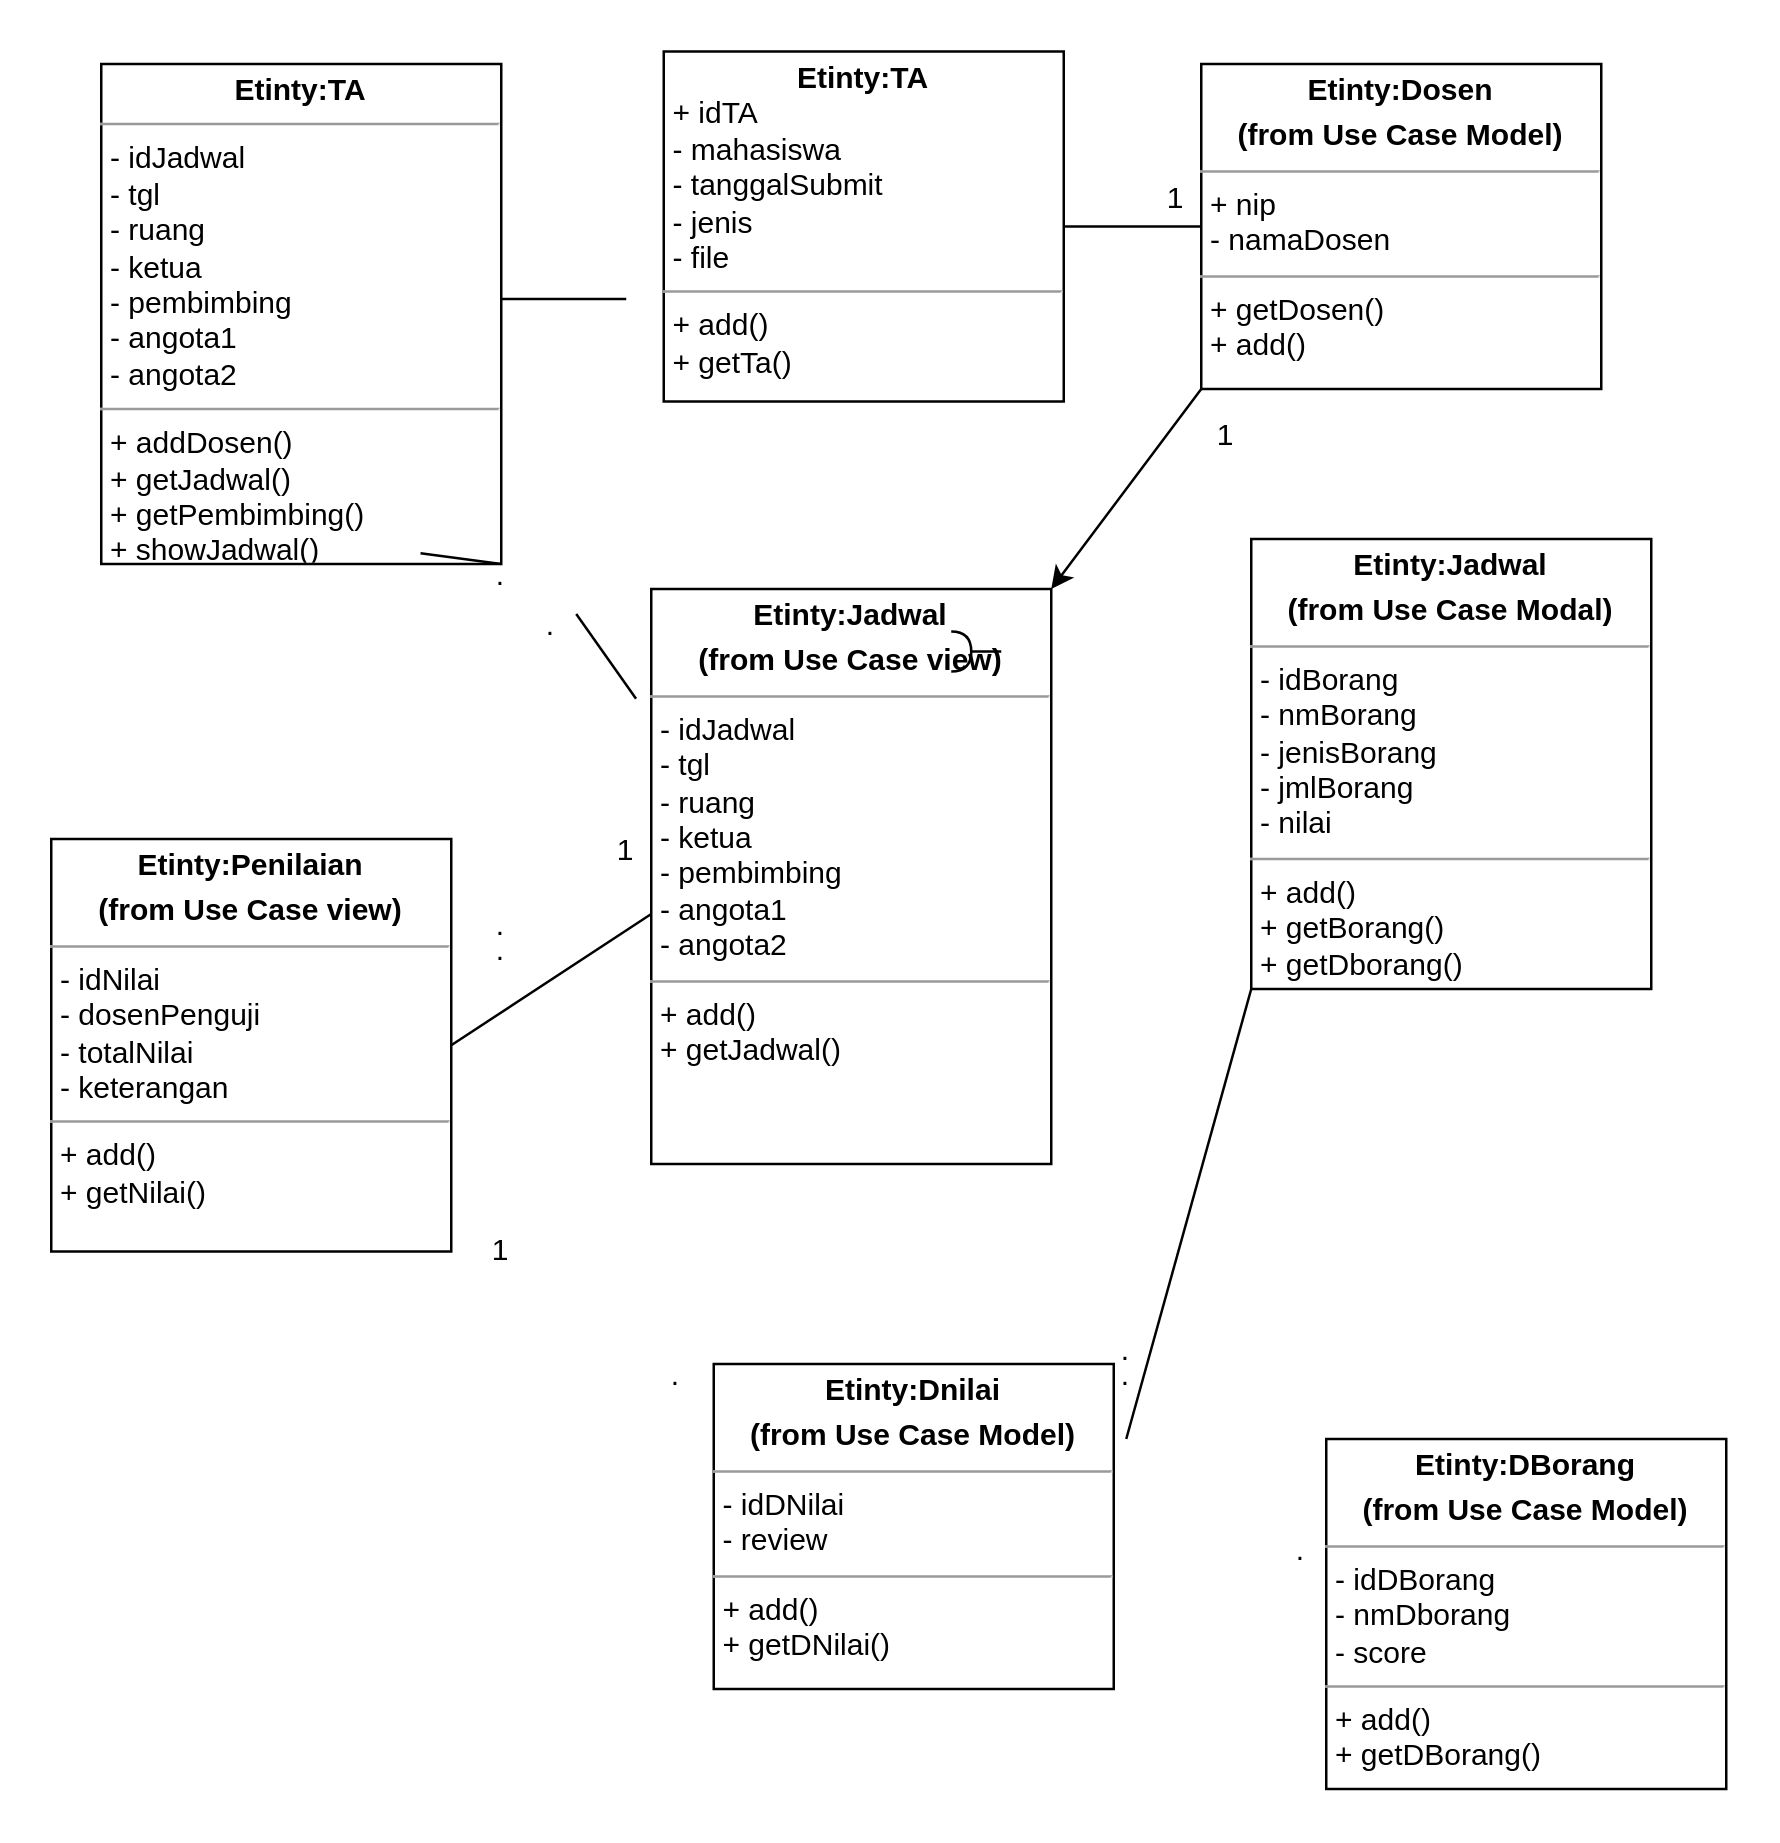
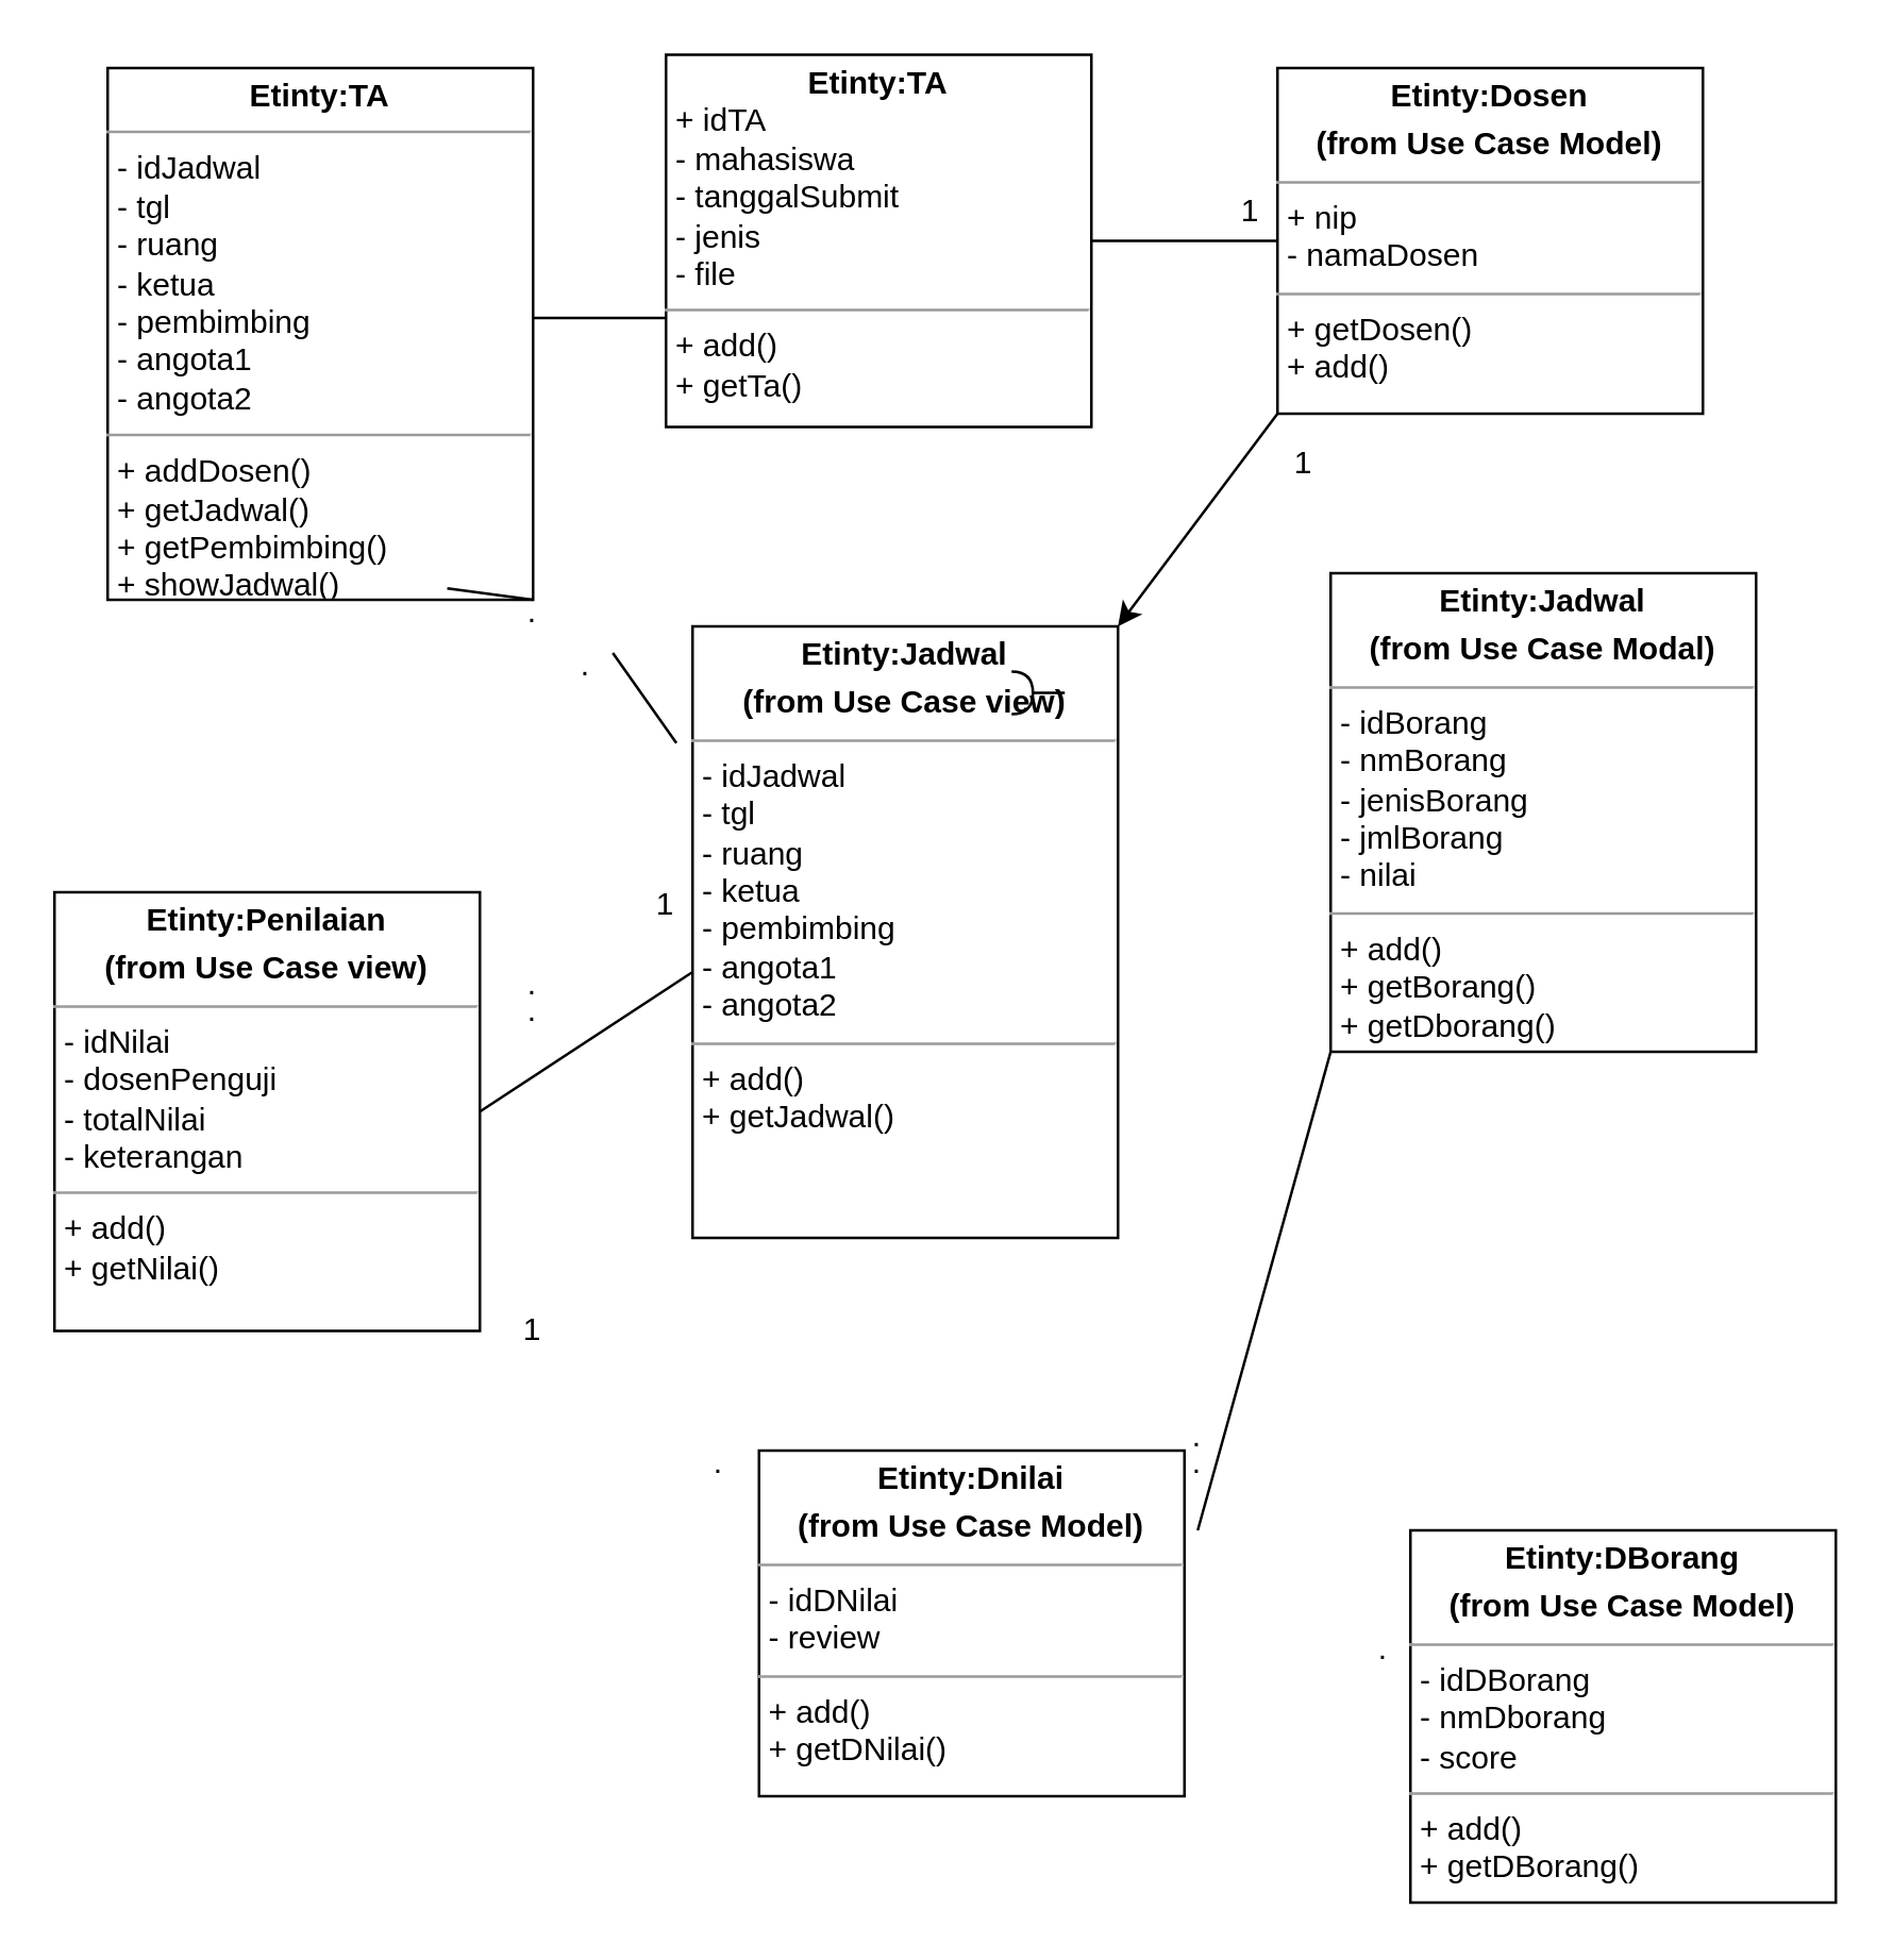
- <mxCell id="3" value="&lt;p style=&quot;border-color: var(--border-color); margin: 4px 0px 0px; text-align: center;&quot;&gt;&lt;b style=&quot;border-color: var(--border-color);&quot;&gt;Etinty:TA&lt;/b&gt;&lt;/p&gt;&lt;p style=&quot;margin:0px;margin-left:4px;&quot;&gt;+ idTA&lt;/p&gt;&lt;p style=&quot;margin:0px;margin-left:4px;&quot;&gt;- mahasiswa&lt;/p&gt;&lt;p style=&quot;margin:0px;margin-left:4px;&quot;&gt;- tanggalSubmit&lt;/p&gt;&lt;p style=&quot;margin:0px;margin-left:4px;&quot;&gt;- jenis&lt;/p&gt;&lt;p style=&quot;margin:0px;margin-left:4px;&quot;&gt;- file&lt;/p&gt;&lt;hr size=&quot;1&quot;&gt;&lt;p style=&quot;margin:0px;margin-left:4px;&quot;&gt;&lt;span style=&quot;background-color: initial;&quot;&gt;+ add()&lt;/span&gt;&lt;br&gt;&lt;/p&gt;&lt;p style=&quot;margin:0px;margin-left:4px;&quot;&gt;+ getTa()&lt;/p&gt;" style="verticalAlign=top;align=left;overflow=fill;fontSize=12;fontFamily=Helvetica;html=1;whiteSpace=wrap;" vertex="1" parent="1"><mxGeometry x="265" y="20" width="160" height="140" as="geometry" /></mxCell>
+ <mxCell id="3" value="&lt;p style=&quot;border-color: var(--border-color); margin: 4px 0px 0px; text-align: center;&quot;&gt;&lt;b style=&quot;border-color: var(--border-color);&quot;&gt;Etinty:TA&lt;/b&gt;&lt;/p&gt;&lt;p style=&quot;margin:0px;margin-left:4px;&quot;&gt;+ idTA&lt;/p&gt;&lt;p style=&quot;margin:0px;margin-left:4px;&quot;&gt;- mahasiswa&lt;/p&gt;&lt;p style=&quot;margin:0px;margin-left:4px;&quot;&gt;- tanggalSubmit&lt;/p&gt;&lt;p style=&quot;margin:0px;margin-left:4px;&quot;&gt;- jenis&lt;/p&gt;&lt;p style=&quot;margin:0px;margin-left:4px;&quot;&gt;- file&lt;/p&gt;&lt;hr size=&quot;1&quot;&gt;&lt;p style=&quot;margin:0px;margin-left:4px;&quot;&gt;&lt;span style=&quot;background-color: initial;&quot;&gt;+ add()&lt;/span&gt;&lt;br&gt;&lt;/p&gt;&lt;p style=&quot;margin:0px;margin-left:4px;&quot;&gt;+ getTa()&lt;/p&gt;" style="verticalAlign=top;align=left;overflow=fill;fontSize=12;fontFamily=Helvetica;html=1;whiteSpace=wrap;" vertex="1" parent="1"><mxGeometry x="250" y="20" width="160" height="140" as="geometry" /></mxCell>
